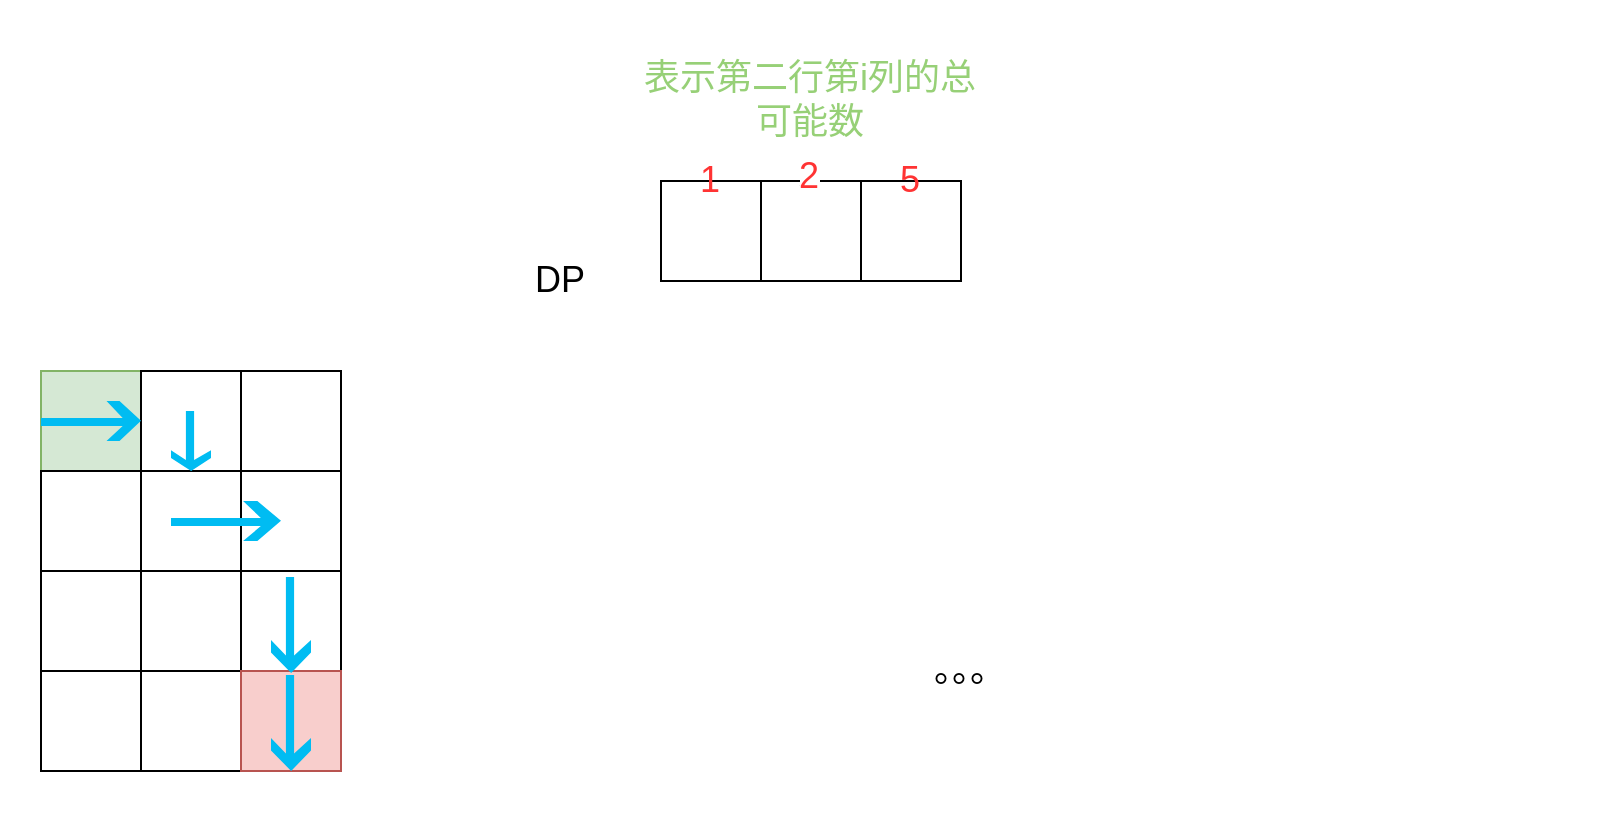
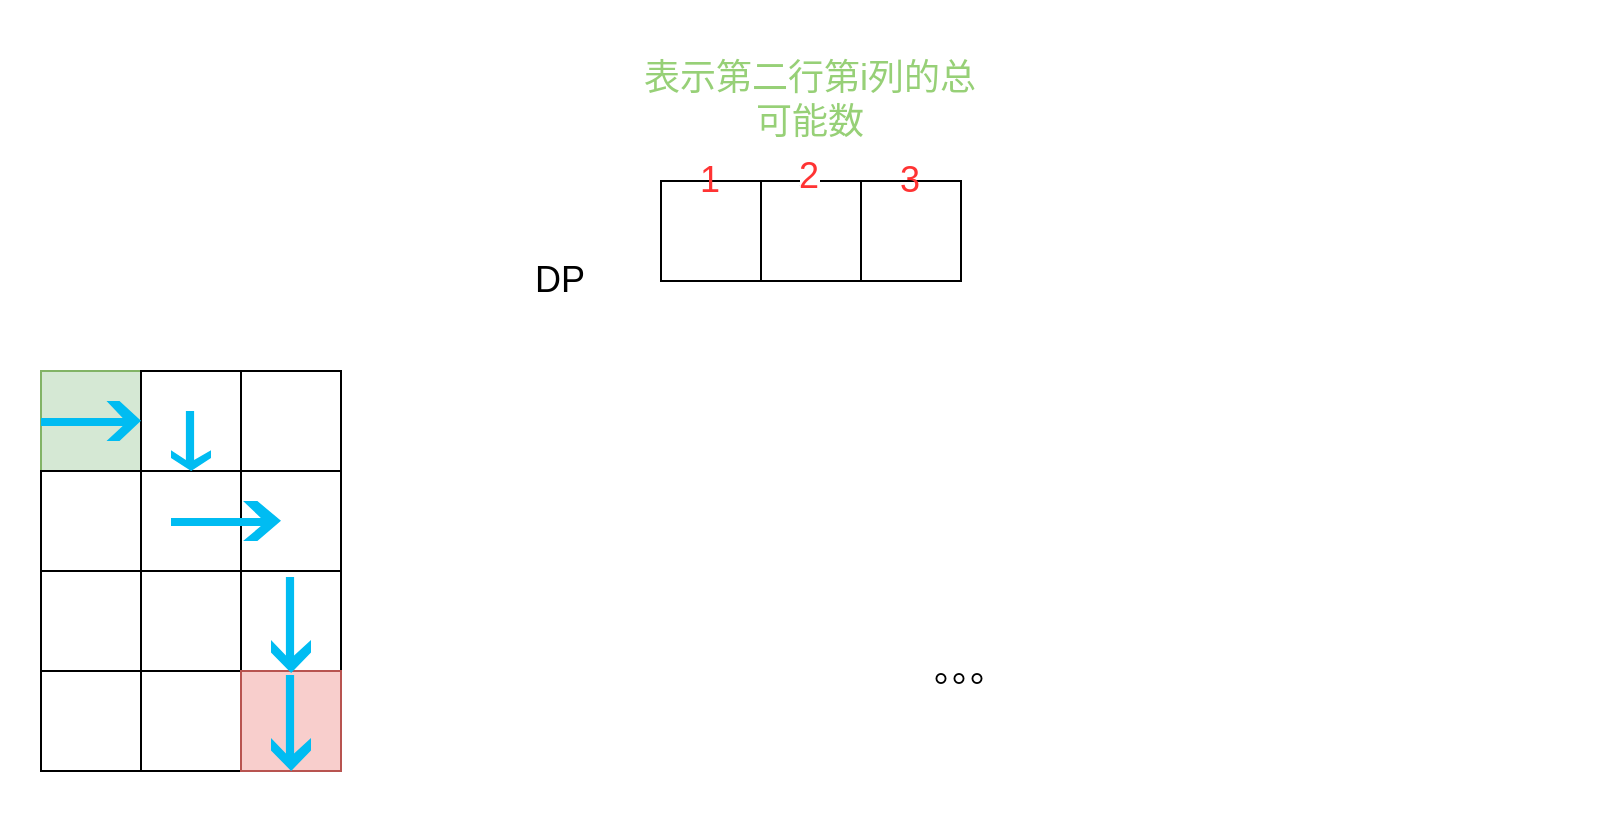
- <mxCell id="25" value="5" style="text;html=1;strokeColor=none;fillColor=none;align=center;verticalAlign=middle;whiteSpace=wrap;rounded=0;fontSize=18;fontColor=#FF3333;" vertex="1" parent="1"><mxGeometry x="435" y="80" width="40" height="20" as="geometry" /></mxCell>
+ <mxCell id="25" value="3" style="text;html=1;strokeColor=none;fillColor=none;align=center;verticalAlign=middle;whiteSpace=wrap;rounded=0;fontSize=18;fontColor=#FF3333;" vertex="1" parent="1"><mxGeometry x="435" y="80" width="40" height="20" as="geometry" /></mxCell>
